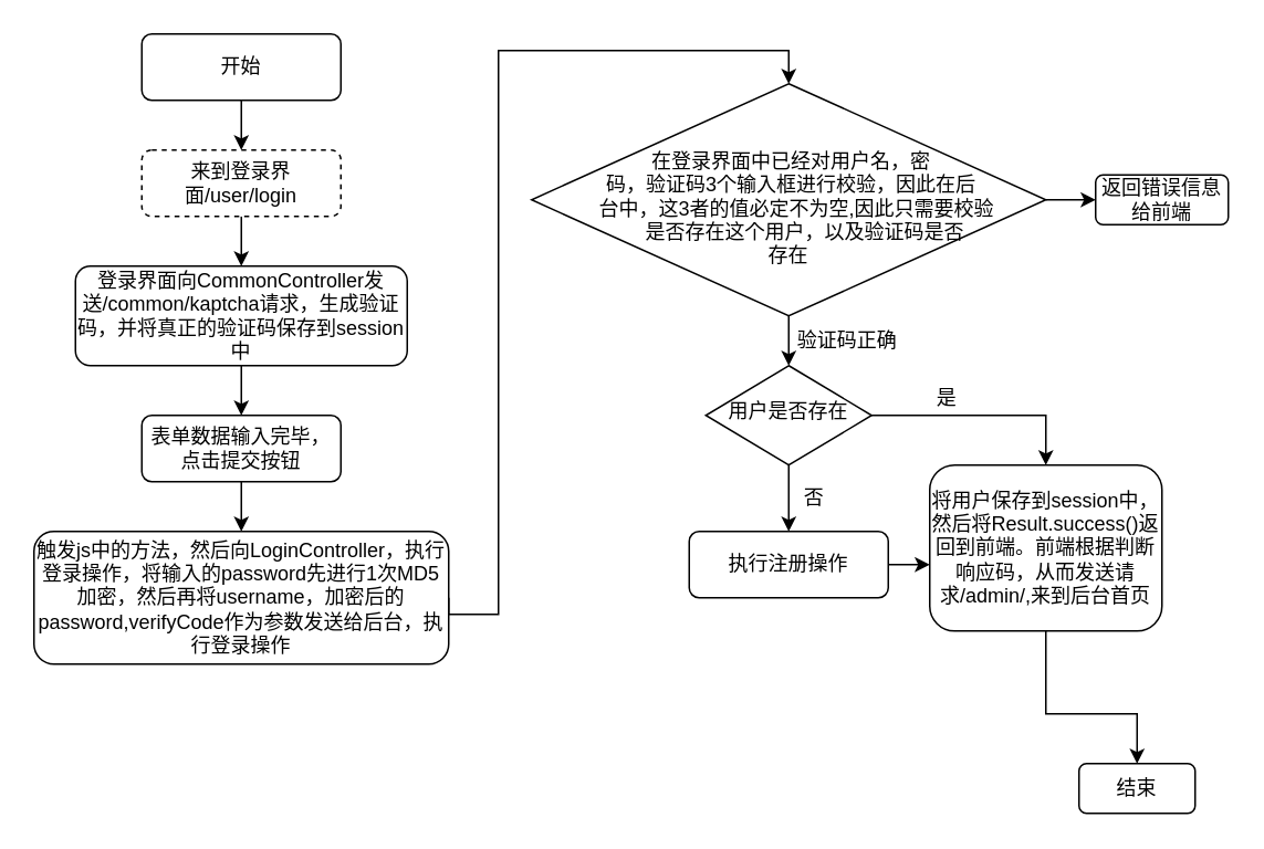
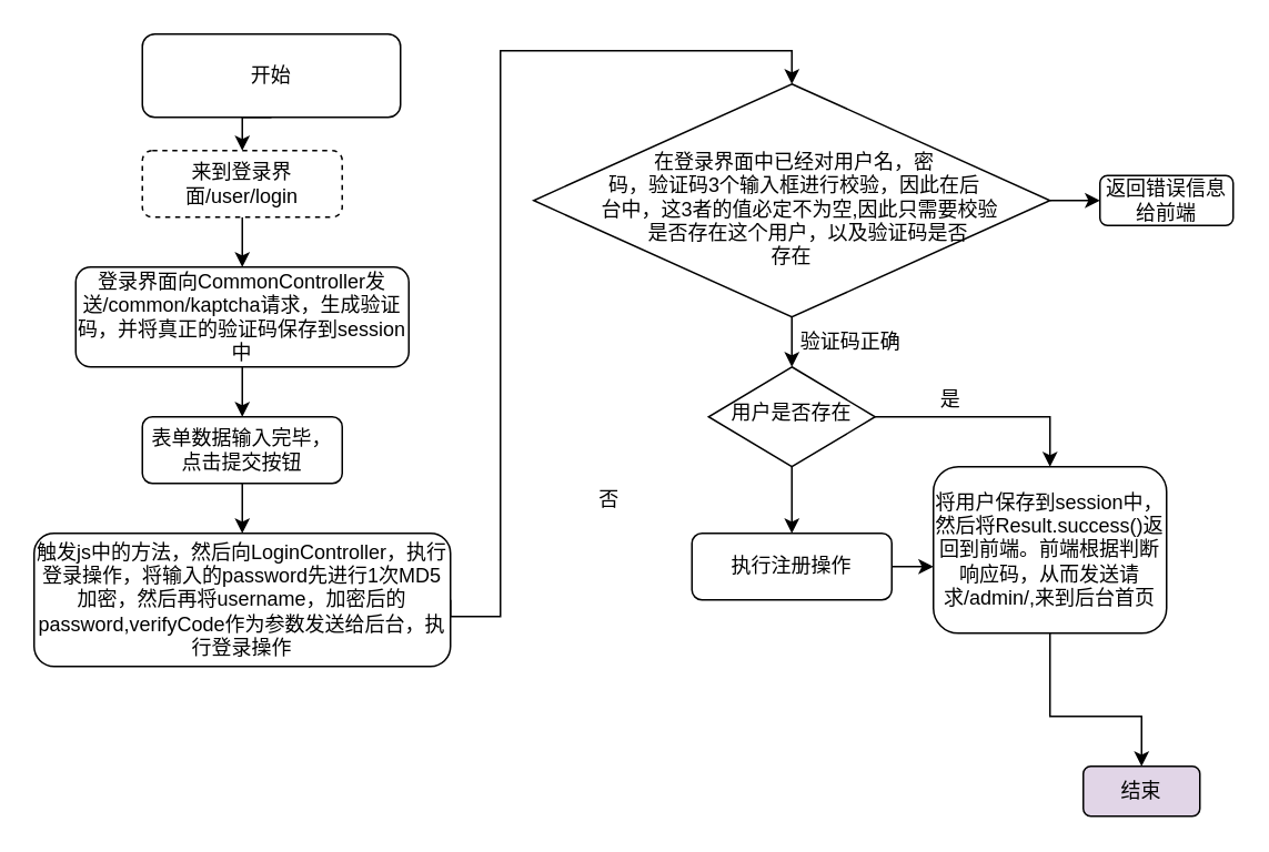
- <mxCell id="3" value="开始" style="rounded=1;whiteSpace=wrap;html=1;fontSize=12;glass=0;strokeWidth=1;shadow=0;" parent="1" vertex="1"><mxGeometry x="85" y="20" width="120" height="40" as="geometry" /></mxCell>
+ <mxCell id="3" value="开始" style="rounded=1;whiteSpace=wrap;html=1;fontSize=12;glass=0;strokeWidth=1;shadow=0;" parent="1" vertex="1"><mxGeometry x="85" y="20" width="155" height="50" as="geometry" /></mxCell>
- <mxCell id="23" value="否" style="text;html=1;align=center;verticalAlign=middle;resizable=0;points=[];autosize=1;strokeColor=none;fillColor=none;" parent="1" vertex="1"><mxGeometry x="470" y="285" width="40" height="30" as="geometry" /></mxCell>
+ <mxCell id="23" value="否" style="text;html=1;align=center;verticalAlign=middle;resizable=0;points=[];autosize=1;strokeColor=none;fillColor=none;" parent="1" vertex="1"><mxGeometry x="345" y="285" width="40" height="30" as="geometry" /></mxCell>
- <mxCell id="26" value="结束" style="rounded=1;whiteSpace=wrap;html=1;fontSize=12;glass=0;strokeWidth=1;shadow=0;" parent="1" vertex="1"><mxGeometry x="650" y="460" width="70" height="30" as="geometry" /></mxCell>
+ <mxCell id="26" value="结束" style="rounded=1;whiteSpace=wrap;html=1;fontSize=12;glass=0;strokeWidth=1;shadow=0;fillColor=#e1d5e7;" parent="1" vertex="1"><mxGeometry x="650" y="460" width="70" height="30" as="geometry" /></mxCell>
